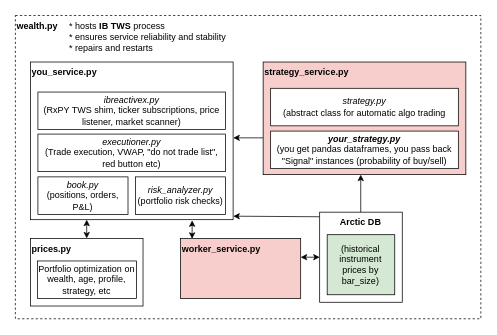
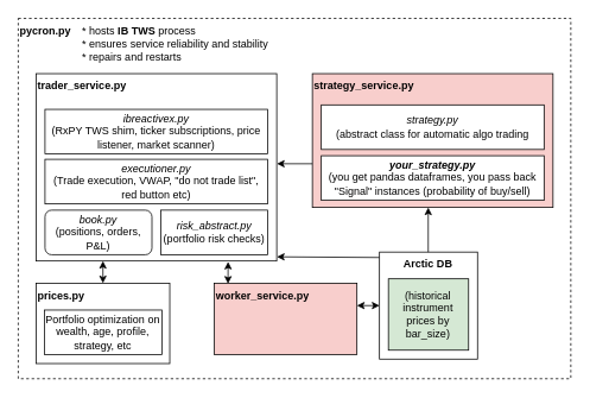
- <mxCell id="2" value="&lt;b&gt;wealth.py&lt;/b&gt;" style="rounded=0;whiteSpace=wrap;html=1;align=left;verticalAlign=top;strokeColor=default;dashed=1;" vertex="1" parent="1"><mxGeometry x="20" y="20" width="620" height="404" as="geometry" /></mxCell>
+ <mxCell id="2" value="&lt;b&gt;pycron.py&lt;/b&gt;" style="rounded=0;whiteSpace=wrap;html=1;align=left;verticalAlign=top;strokeColor=default;dashed=1;" vertex="1" parent="1"><mxGeometry x="20" y="20" width="620" height="404" as="geometry" /></mxCell>
- <mxCell id="16" value="&lt;div&gt;&lt;b&gt;you_service.py&lt;/b&gt;&lt;/div&gt;&lt;div&gt;&lt;b&gt;&lt;br&gt;&lt;/b&gt;&lt;/div&gt;" style="rounded=0;whiteSpace=wrap;html=1;align=left;verticalAlign=top;" vertex="1" parent="15"><mxGeometry width="270" height="210" as="geometry" /></mxCell>
+ <mxCell id="16" value="&lt;div&gt;&lt;b&gt;trader_service.py&lt;/b&gt;&lt;/div&gt;&lt;div&gt;&lt;b&gt;&lt;br&gt;&lt;/b&gt;&lt;/div&gt;" style="rounded=0;whiteSpace=wrap;html=1;align=left;verticalAlign=top;" vertex="1" parent="15"><mxGeometry width="270" height="210" as="geometry" /></mxCell>
- <mxCell id="18" value="&lt;div&gt;&lt;i&gt;book.py&lt;/i&gt;&lt;/div&gt;&lt;div&gt;(positions, orders, P&amp;amp;L)&lt;br&gt;&lt;/div&gt;" style="rounded=0;whiteSpace=wrap;html=1;" vertex="1" parent="15"><mxGeometry x="10" y="153" width="120" height="50" as="geometry" /></mxCell>
+ <mxCell id="18" value="&lt;div&gt;&lt;i&gt;book.py&lt;/i&gt;&lt;/div&gt;&lt;div&gt;(positions, orders, P&amp;amp;L)&lt;br&gt;&lt;/div&gt;" style="whiteSpace=wrap;html=1;rounded=1;" vertex="1" parent="15"><mxGeometry x="10" y="153" width="120" height="50" as="geometry" /></mxCell>
- <mxCell id="19" value="&lt;div&gt;&lt;i&gt;risk_analyzer.py&lt;/i&gt;&lt;/div&gt;&lt;div&gt;(portfolio risk checks)&lt;br&gt;&lt;/div&gt;" style="rounded=0;whiteSpace=wrap;html=1;" vertex="1" parent="15"><mxGeometry x="140" y="153" width="120" height="50" as="geometry" /></mxCell>
+ <mxCell id="19" value="&lt;div&gt;&lt;i&gt;risk_abstract.py&lt;/i&gt;&lt;/div&gt;&lt;div&gt;(portfolio risk checks)&lt;br&gt;&lt;/div&gt;" style="rounded=0;whiteSpace=wrap;html=1;" vertex="1" parent="15"><mxGeometry x="140" y="153" width="120" height="50" as="geometry" /></mxCell>
